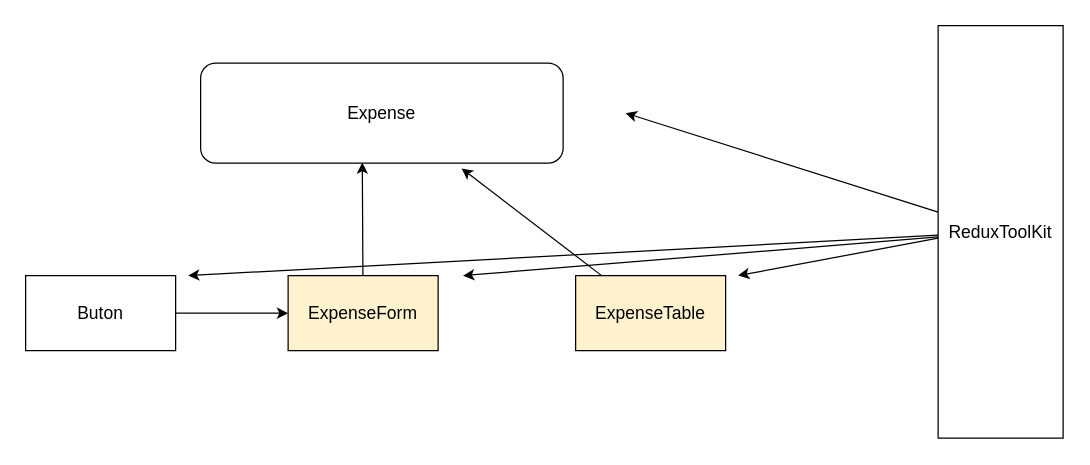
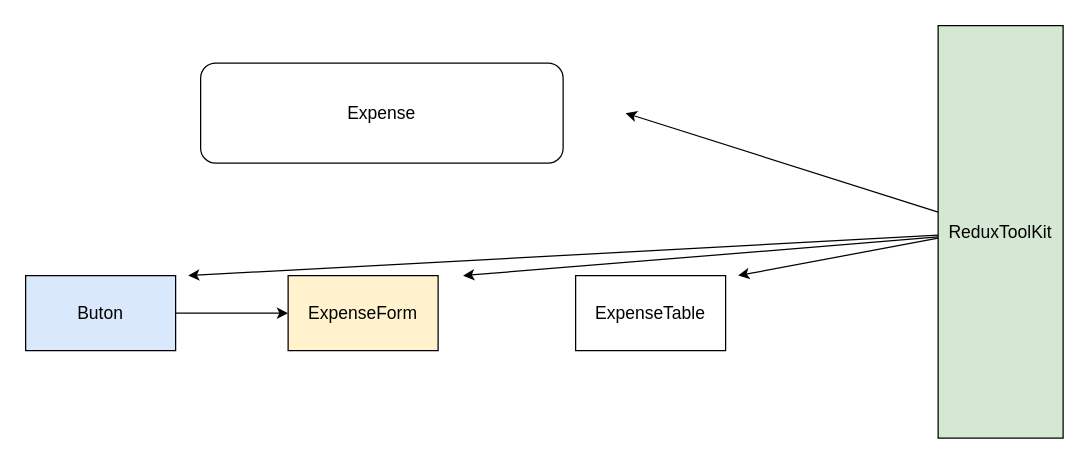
- <mxCell id="8" style="edgeStyle=none;html=1;entryX=0.446;entryY=0.994;entryDx=0;entryDy=0;entryPerimeter=0;" parent="1" source="5" target="2" edge="1"><mxGeometry relative="1" as="geometry" /></mxCell>
- <mxCell id="6" style="edgeStyle=none;html=1;entryX=0.72;entryY=1.053;entryDx=0;entryDy=0;entryPerimeter=0;" parent="1" source="3" target="2" edge="1"><mxGeometry relative="1" as="geometry" /></mxCell>
- <mxCell id="13" value="&lt;font style=&quot;font-size: 14px;&quot;&gt;ReduxToolKit&lt;/font&gt;" style="whiteSpace=wrap;html=1;" parent="1" vertex="1"><mxGeometry x="750" y="20" width="100" height="330" as="geometry" /></mxCell>
+ <mxCell id="13" value="&lt;font style=&quot;font-size: 14px;&quot;&gt;ReduxToolKit&lt;/font&gt;" style="whiteSpace=wrap;html=1;fillColor=#d5e8d4;" parent="1" vertex="1"><mxGeometry x="750" y="20" width="100" height="330" as="geometry" /></mxCell>
- <mxCell id="4" value="&lt;font style=&quot;font-size: 14px;&quot;&gt;Buton&lt;/font&gt;" style="whiteSpace=wrap;html=1;" parent="1" vertex="1"><mxGeometry x="20" y="220" width="120" height="60" as="geometry" /></mxCell>
+ <mxCell id="4" value="&lt;font style=&quot;font-size: 14px;&quot;&gt;Buton&lt;/font&gt;" style="whiteSpace=wrap;html=1;fillColor=#dae8fc;" parent="1" vertex="1"><mxGeometry x="20" y="220" width="120" height="60" as="geometry" /></mxCell>
- <mxCell id="3" value="&lt;font style=&quot;font-size: 14px;&quot;&gt;ExpenseTable&lt;/font&gt;" style="whiteSpace=wrap;html=1;fillColor=#fff2cc;" parent="1" vertex="1"><mxGeometry x="460" y="220" width="120" height="60" as="geometry" /></mxCell>
+ <mxCell id="3" value="&lt;font style=&quot;font-size: 14px;&quot;&gt;ExpenseTable&lt;/font&gt;" style="whiteSpace=wrap;html=1;" parent="1" vertex="1"><mxGeometry x="460" y="220" width="120" height="60" as="geometry" /></mxCell>
